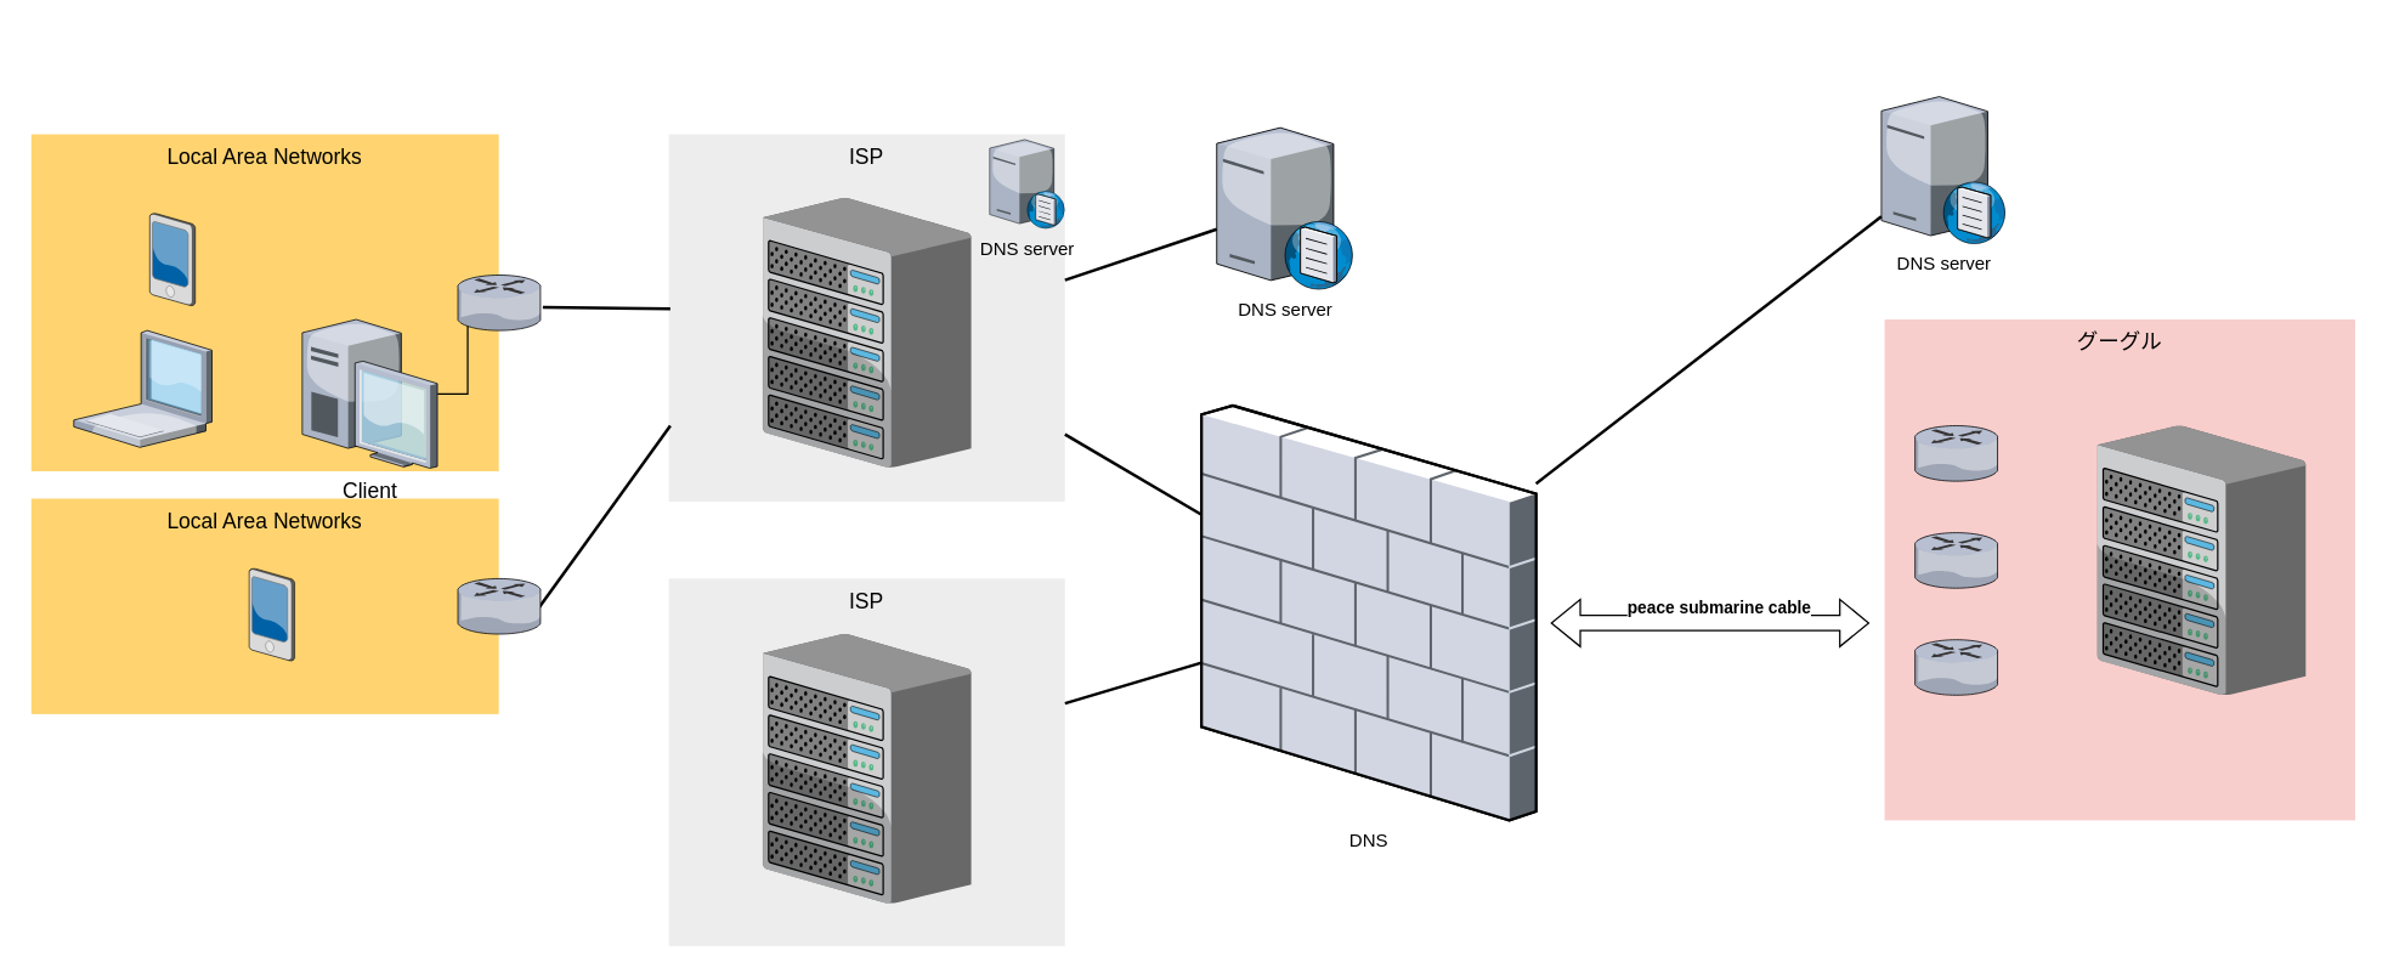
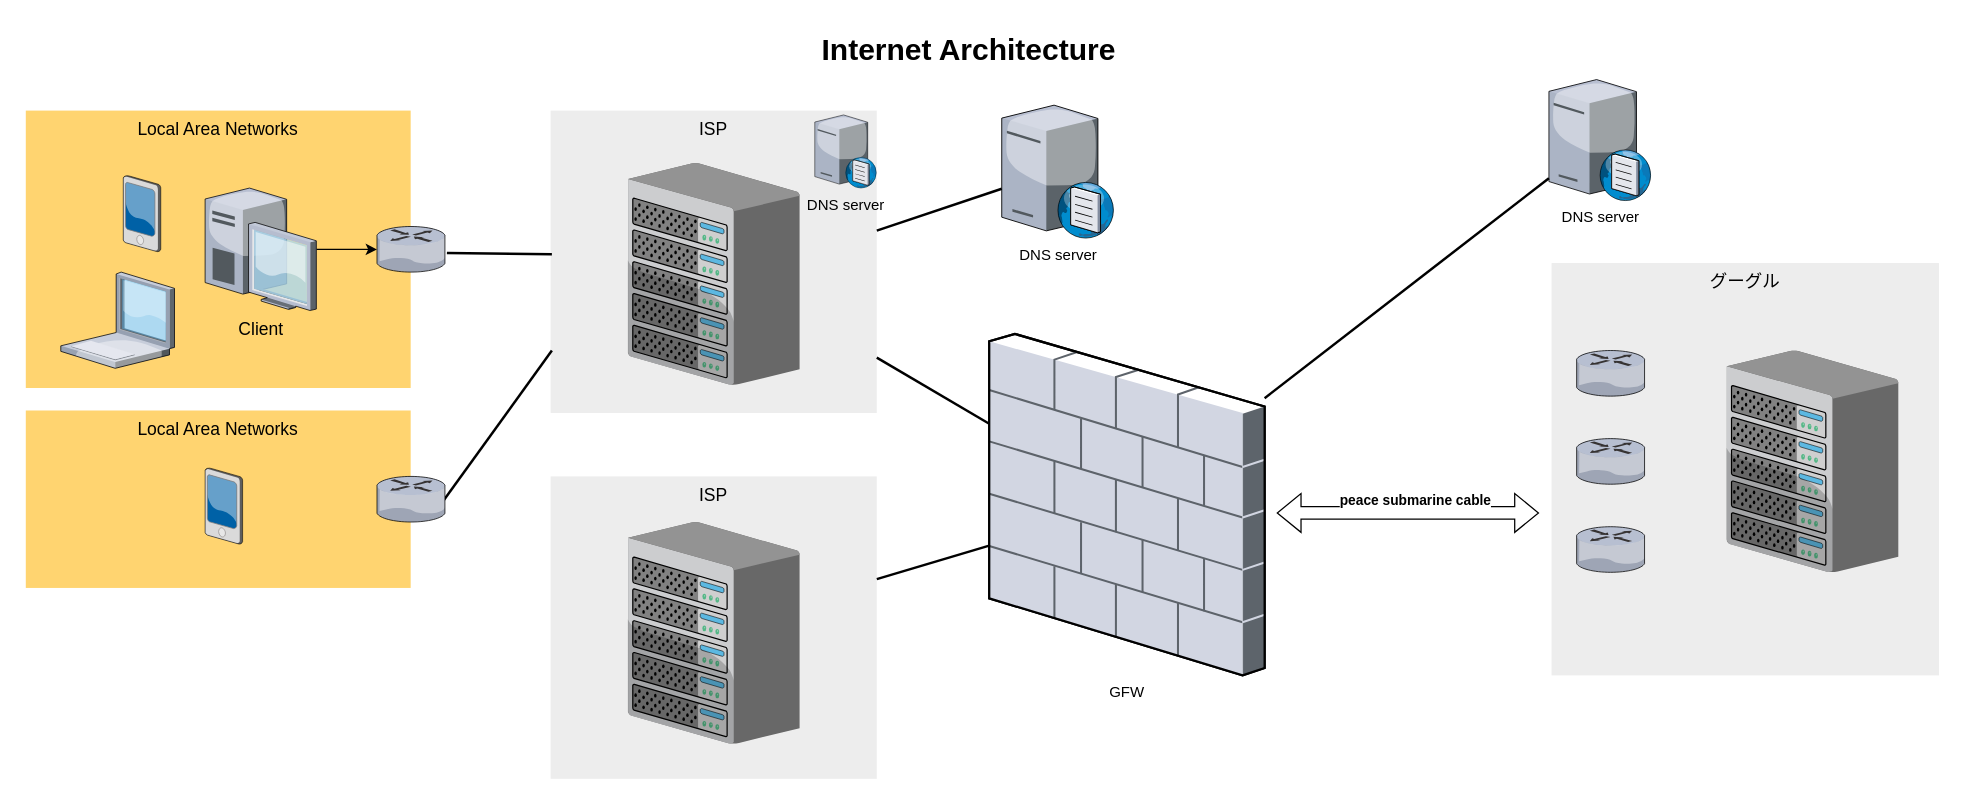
+ <mxCell id="12" value="&amp;nbsp;Internet Architecture" style="text;strokeColor=none;fillColor=none;html=1;fontSize=24;fontStyle=1;verticalAlign=middle;align=center;" parent="1" vertex="1"><mxGeometry x="340" y="20" width="861" height="40" as="geometry" /></mxCell>
- <mxCell id="3" value="グーグル" style="whiteSpace=wrap;html=1;fillColor=#f8cecc;fontSize=14;strokeColor=none;verticalAlign=top;" parent="1" vertex="1"><mxGeometry x="1241" y="210" width="310" height="330" as="geometry" /></mxCell>
+ <mxCell id="3" value="グーグル" style="whiteSpace=wrap;html=1;fillColor=#ededed;fontSize=14;strokeColor=none;verticalAlign=top;" parent="1" vertex="1"><mxGeometry x="1241" y="210" width="310" height="330" as="geometry" /></mxCell>
- <mxCell id="9" value="Client" style="verticalLabelPosition=bottom;aspect=fixed;html=1;verticalAlign=top;strokeColor=none;shape=mxgraph.citrix.desktop;fillColor=#66B2FF;gradientColor=#0066CC;fontSize=14;" parent="1" vertex="1"><mxGeometry x="198.5" y="210" width="89" height="98" as="geometry" /></mxCell>
+ <mxCell id="9" value="Client" style="verticalLabelPosition=bottom;aspect=fixed;html=1;verticalAlign=top;strokeColor=none;shape=mxgraph.citrix.desktop;fillColor=#66B2FF;gradientColor=#0066CC;fontSize=14;" parent="1" vertex="1"><mxGeometry x="163.5" y="150" width="89" height="98" as="geometry" /></mxCell>
- <mxCell id="26" value="DNS" style="verticalLabelPosition=bottom;sketch=0;aspect=fixed;html=1;verticalAlign=top;strokeColor=none;align=center;outlineConnect=0;shape=mxgraph.citrix.firewall;" vertex="1" parent="1"><mxGeometry x="791" y="266.75" width="220.37" height="273.25" as="geometry" /></mxCell>
+ <mxCell id="26" value="GFW" style="verticalLabelPosition=bottom;sketch=0;aspect=fixed;html=1;verticalAlign=top;strokeColor=none;align=center;outlineConnect=0;shape=mxgraph.citrix.firewall;" vertex="1" parent="1"><mxGeometry x="791" y="266.75" width="220.37" height="273.25" as="geometry" /></mxCell>
